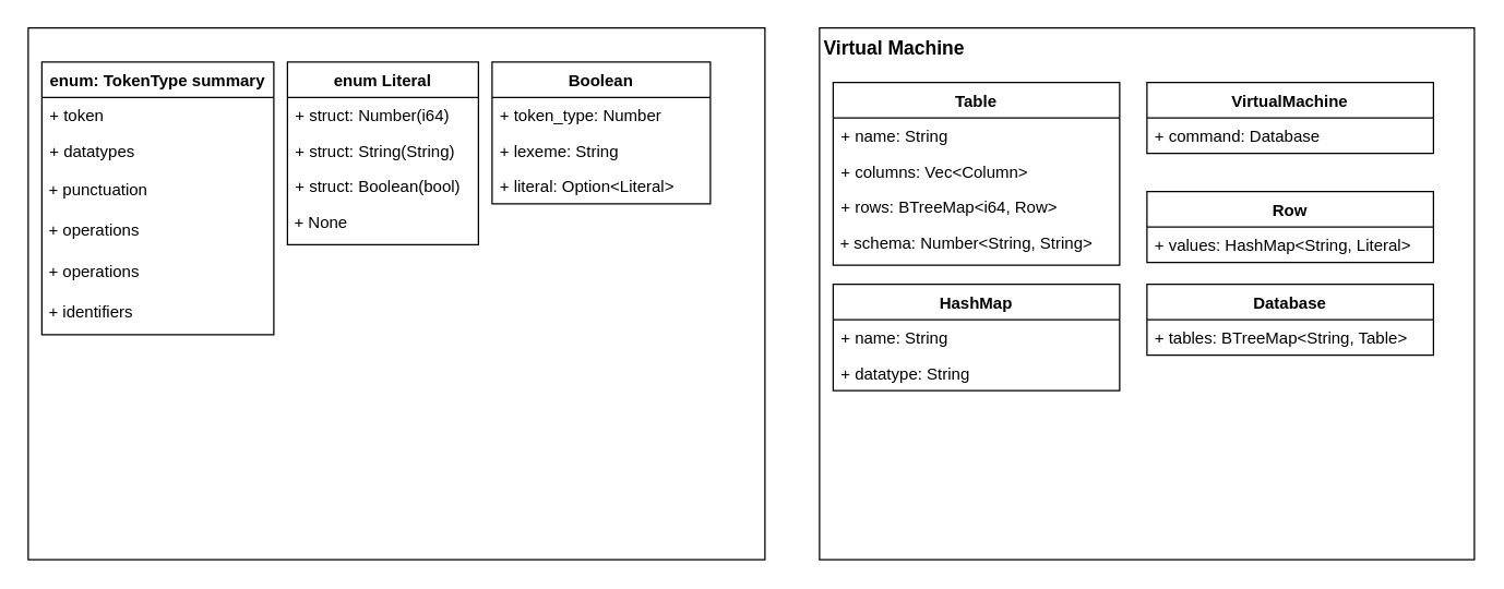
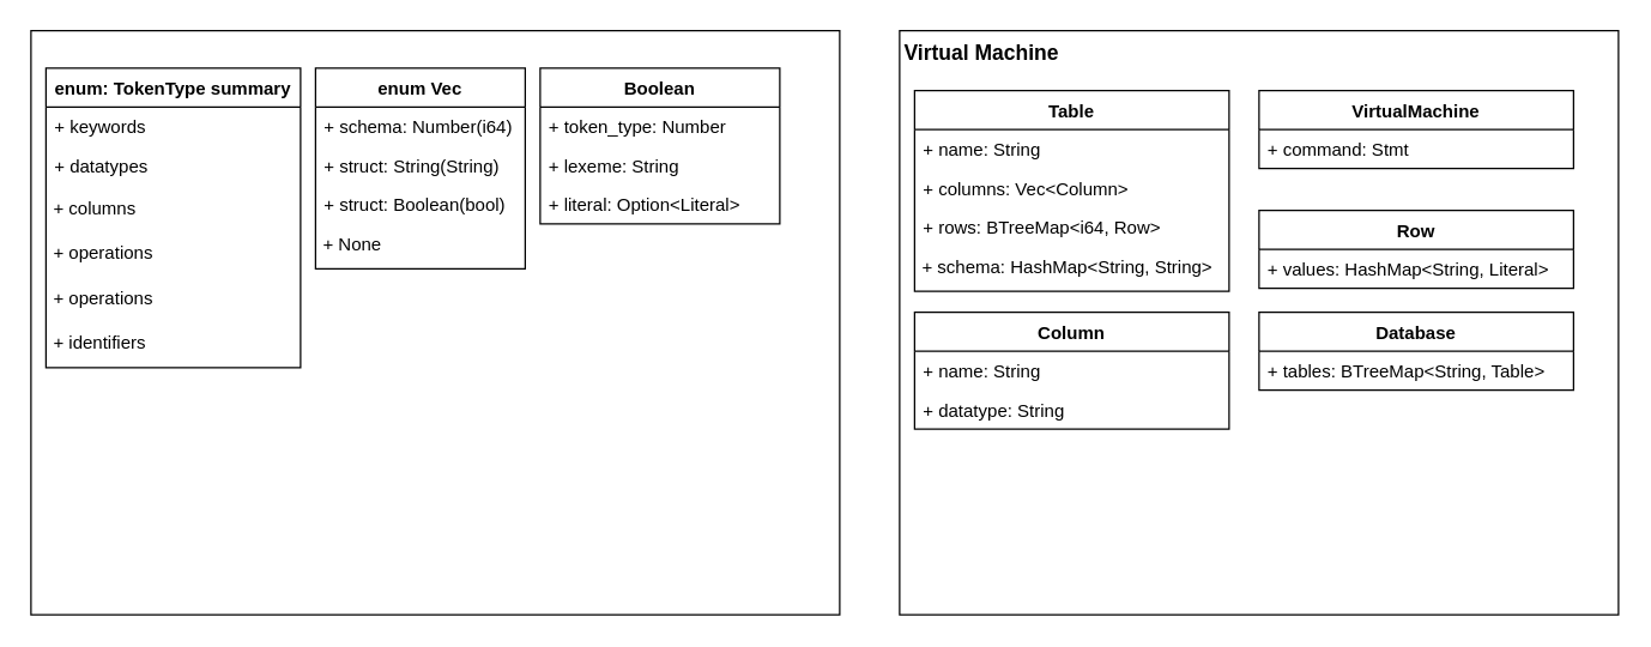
- <mxCell id="12" value="enum Literal" style="swimlane;fontStyle=1;childLayout=stackLayout;horizontal=1;startSize=26;fillColor=none;horizontalStack=0;resizeParent=1;resizeParentMax=0;resizeLast=0;collapsible=1;marginBottom=0;" parent="1" vertex="1"><mxGeometry x="210" y="45" width="140" height="134" as="geometry" /></mxCell>
+ <mxCell id="12" value="enum Vec" style="swimlane;fontStyle=1;childLayout=stackLayout;horizontal=1;startSize=26;fillColor=none;horizontalStack=0;resizeParent=1;resizeParentMax=0;resizeLast=0;collapsible=1;marginBottom=0;" parent="1" vertex="1"><mxGeometry x="210" y="45" width="140" height="134" as="geometry" /></mxCell>
- <mxCell id="6" value="+ token" style="text;strokeColor=none;fillColor=none;align=left;verticalAlign=top;spacingLeft=4;spacingRight=4;overflow=hidden;rotatable=0;points=[[0,0.5],[1,0.5]];portConstraint=eastwest;" parent="5" vertex="1"><mxGeometry y="26" width="170" height="26" as="geometry" /></mxCell>
+ <mxCell id="6" value="+ keywords" style="text;strokeColor=none;fillColor=none;align=left;verticalAlign=top;spacingLeft=4;spacingRight=4;overflow=hidden;rotatable=0;points=[[0,0.5],[1,0.5]];portConstraint=eastwest;" parent="5" vertex="1"><mxGeometry y="26" width="170" height="26" as="geometry" /></mxCell>
- <mxCell id="13" value="+ struct: Number(i64)" style="text;strokeColor=none;fillColor=none;align=left;verticalAlign=top;spacingLeft=4;spacingRight=4;overflow=hidden;rotatable=0;points=[[0,0.5],[1,0.5]];portConstraint=eastwest;" parent="12" vertex="1"><mxGeometry y="26" width="140" height="26" as="geometry" /></mxCell>
+ <mxCell id="13" value="+ schema: Number(i64)" style="text;strokeColor=none;fillColor=none;align=left;verticalAlign=top;spacingLeft=4;spacingRight=4;overflow=hidden;rotatable=0;points=[[0,0.5],[1,0.5]];portConstraint=eastwest;" parent="12" vertex="1"><mxGeometry y="26" width="140" height="26" as="geometry" /></mxCell>
- <mxCell id="34" value="+ command: Database" style="text;strokeColor=none;fillColor=none;align=left;verticalAlign=top;spacingLeft=4;spacingRight=4;overflow=hidden;rotatable=0;points=[[0,0.5],[1,0.5]];portConstraint=eastwest;" parent="33" vertex="1"><mxGeometry y="26" width="210" height="26" as="geometry" /></mxCell>
+ <mxCell id="34" value="+ command: Stmt" style="text;strokeColor=none;fillColor=none;align=left;verticalAlign=top;spacingLeft=4;spacingRight=4;overflow=hidden;rotatable=0;points=[[0,0.5],[1,0.5]];portConstraint=eastwest;" parent="33" vertex="1"><mxGeometry y="26" width="210" height="26" as="geometry" /></mxCell>
- <mxCell id="8" value="&amp;nbsp;+ punctuation" style="text;html=1;" parent="5" vertex="1"><mxGeometry y="80" width="170" height="30" as="geometry" /></mxCell>
+ <mxCell id="8" value="&amp;nbsp;+ columns" style="text;html=1;" parent="5" vertex="1"><mxGeometry y="80" width="170" height="30" as="geometry" /></mxCell>
- <mxCell id="30" value="&amp;nbsp;+ schema: Number&amp;lt;String, String&amp;gt;" style="text;html=1;" parent="26" vertex="1"><mxGeometry y="104" width="210" height="30" as="geometry" /></mxCell>
+ <mxCell id="30" value="&amp;nbsp;+ schema: HashMap&amp;lt;String, String&amp;gt;" style="text;html=1;" parent="26" vertex="1"><mxGeometry y="104" width="210" height="30" as="geometry" /></mxCell>
- <mxCell id="23" value="HashMap" style="swimlane;fontStyle=1;childLayout=stackLayout;horizontal=1;startSize=26;fillColor=none;horizontalStack=0;resizeParent=1;resizeParentMax=0;resizeLast=0;collapsible=1;marginBottom=0;" parent="1" vertex="1"><mxGeometry x="610" y="208" width="210" height="78" as="geometry" /></mxCell>
+ <mxCell id="23" value="Column" style="swimlane;fontStyle=1;childLayout=stackLayout;horizontal=1;startSize=26;fillColor=none;horizontalStack=0;resizeParent=1;resizeParentMax=0;resizeLast=0;collapsible=1;marginBottom=0;" parent="1" vertex="1"><mxGeometry x="610" y="208" width="210" height="78" as="geometry" /></mxCell>
